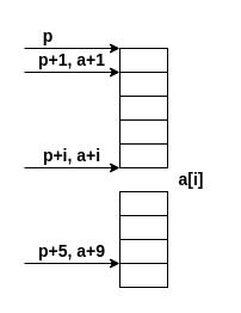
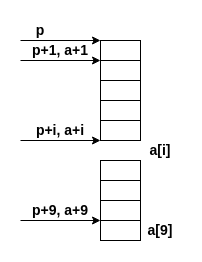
- <mxCell id="18" value="&lt;span style=&quot;font-size: 14px&quot;&gt;&lt;b&gt;p+5, a+9&lt;/b&gt;&lt;/span&gt;" style="text;html=1;strokeColor=none;fillColor=none;align=center;verticalAlign=middle;whiteSpace=wrap;rounded=0;" vertex="1" parent="1"><mxGeometry x="20" y="200" width="80" height="20" as="geometry" /></mxCell>
+ <mxCell id="18" value="&lt;span style=&quot;font-size: 14px&quot;&gt;&lt;b&gt;p+9, a+9&lt;/b&gt;&lt;/span&gt;" style="text;html=1;strokeColor=none;fillColor=none;align=center;verticalAlign=middle;whiteSpace=wrap;rounded=0;" vertex="1" parent="1"><mxGeometry x="20" y="200" width="80" height="20" as="geometry" /></mxCell>
+ <mxCell id="12" value="&lt;b&gt;&lt;font style=&quot;font-size: 14px&quot;&gt;a[9]&lt;/font&gt;&lt;/b&gt;" style="text;html=1;strokeColor=none;fillColor=none;align=center;verticalAlign=middle;whiteSpace=wrap;rounded=0;" parent="1" vertex="1"><mxGeometry x="140" y="220" width="40" height="20" as="geometry" /></mxCell>
